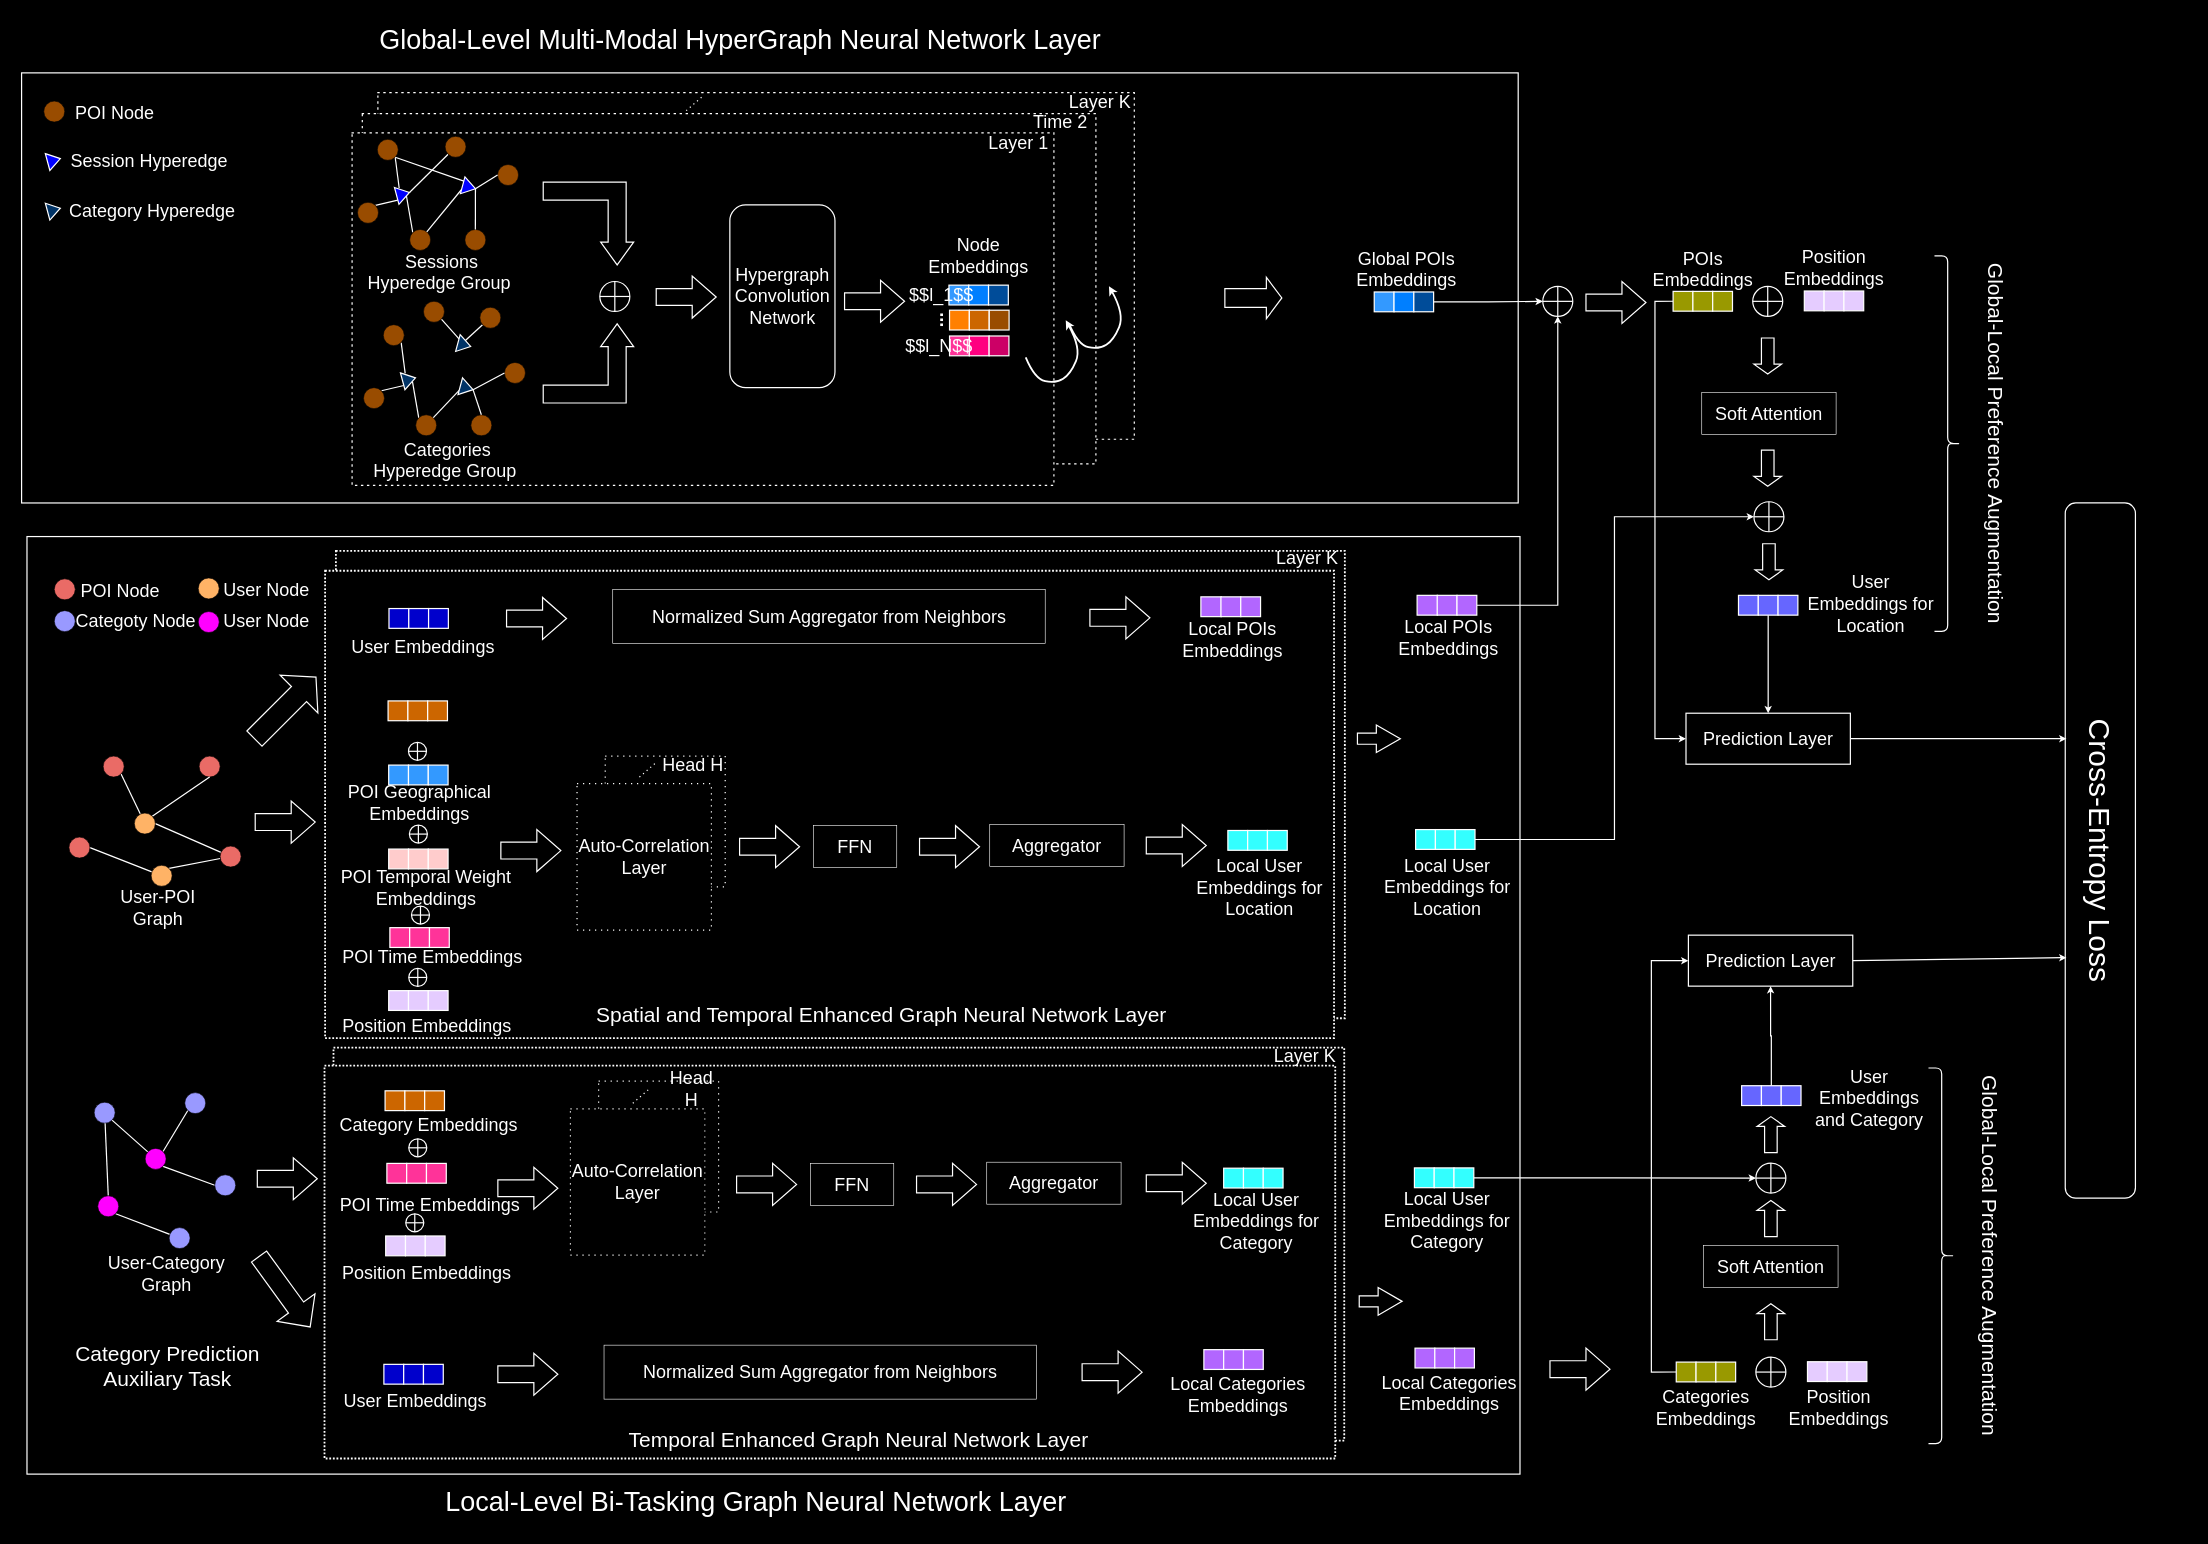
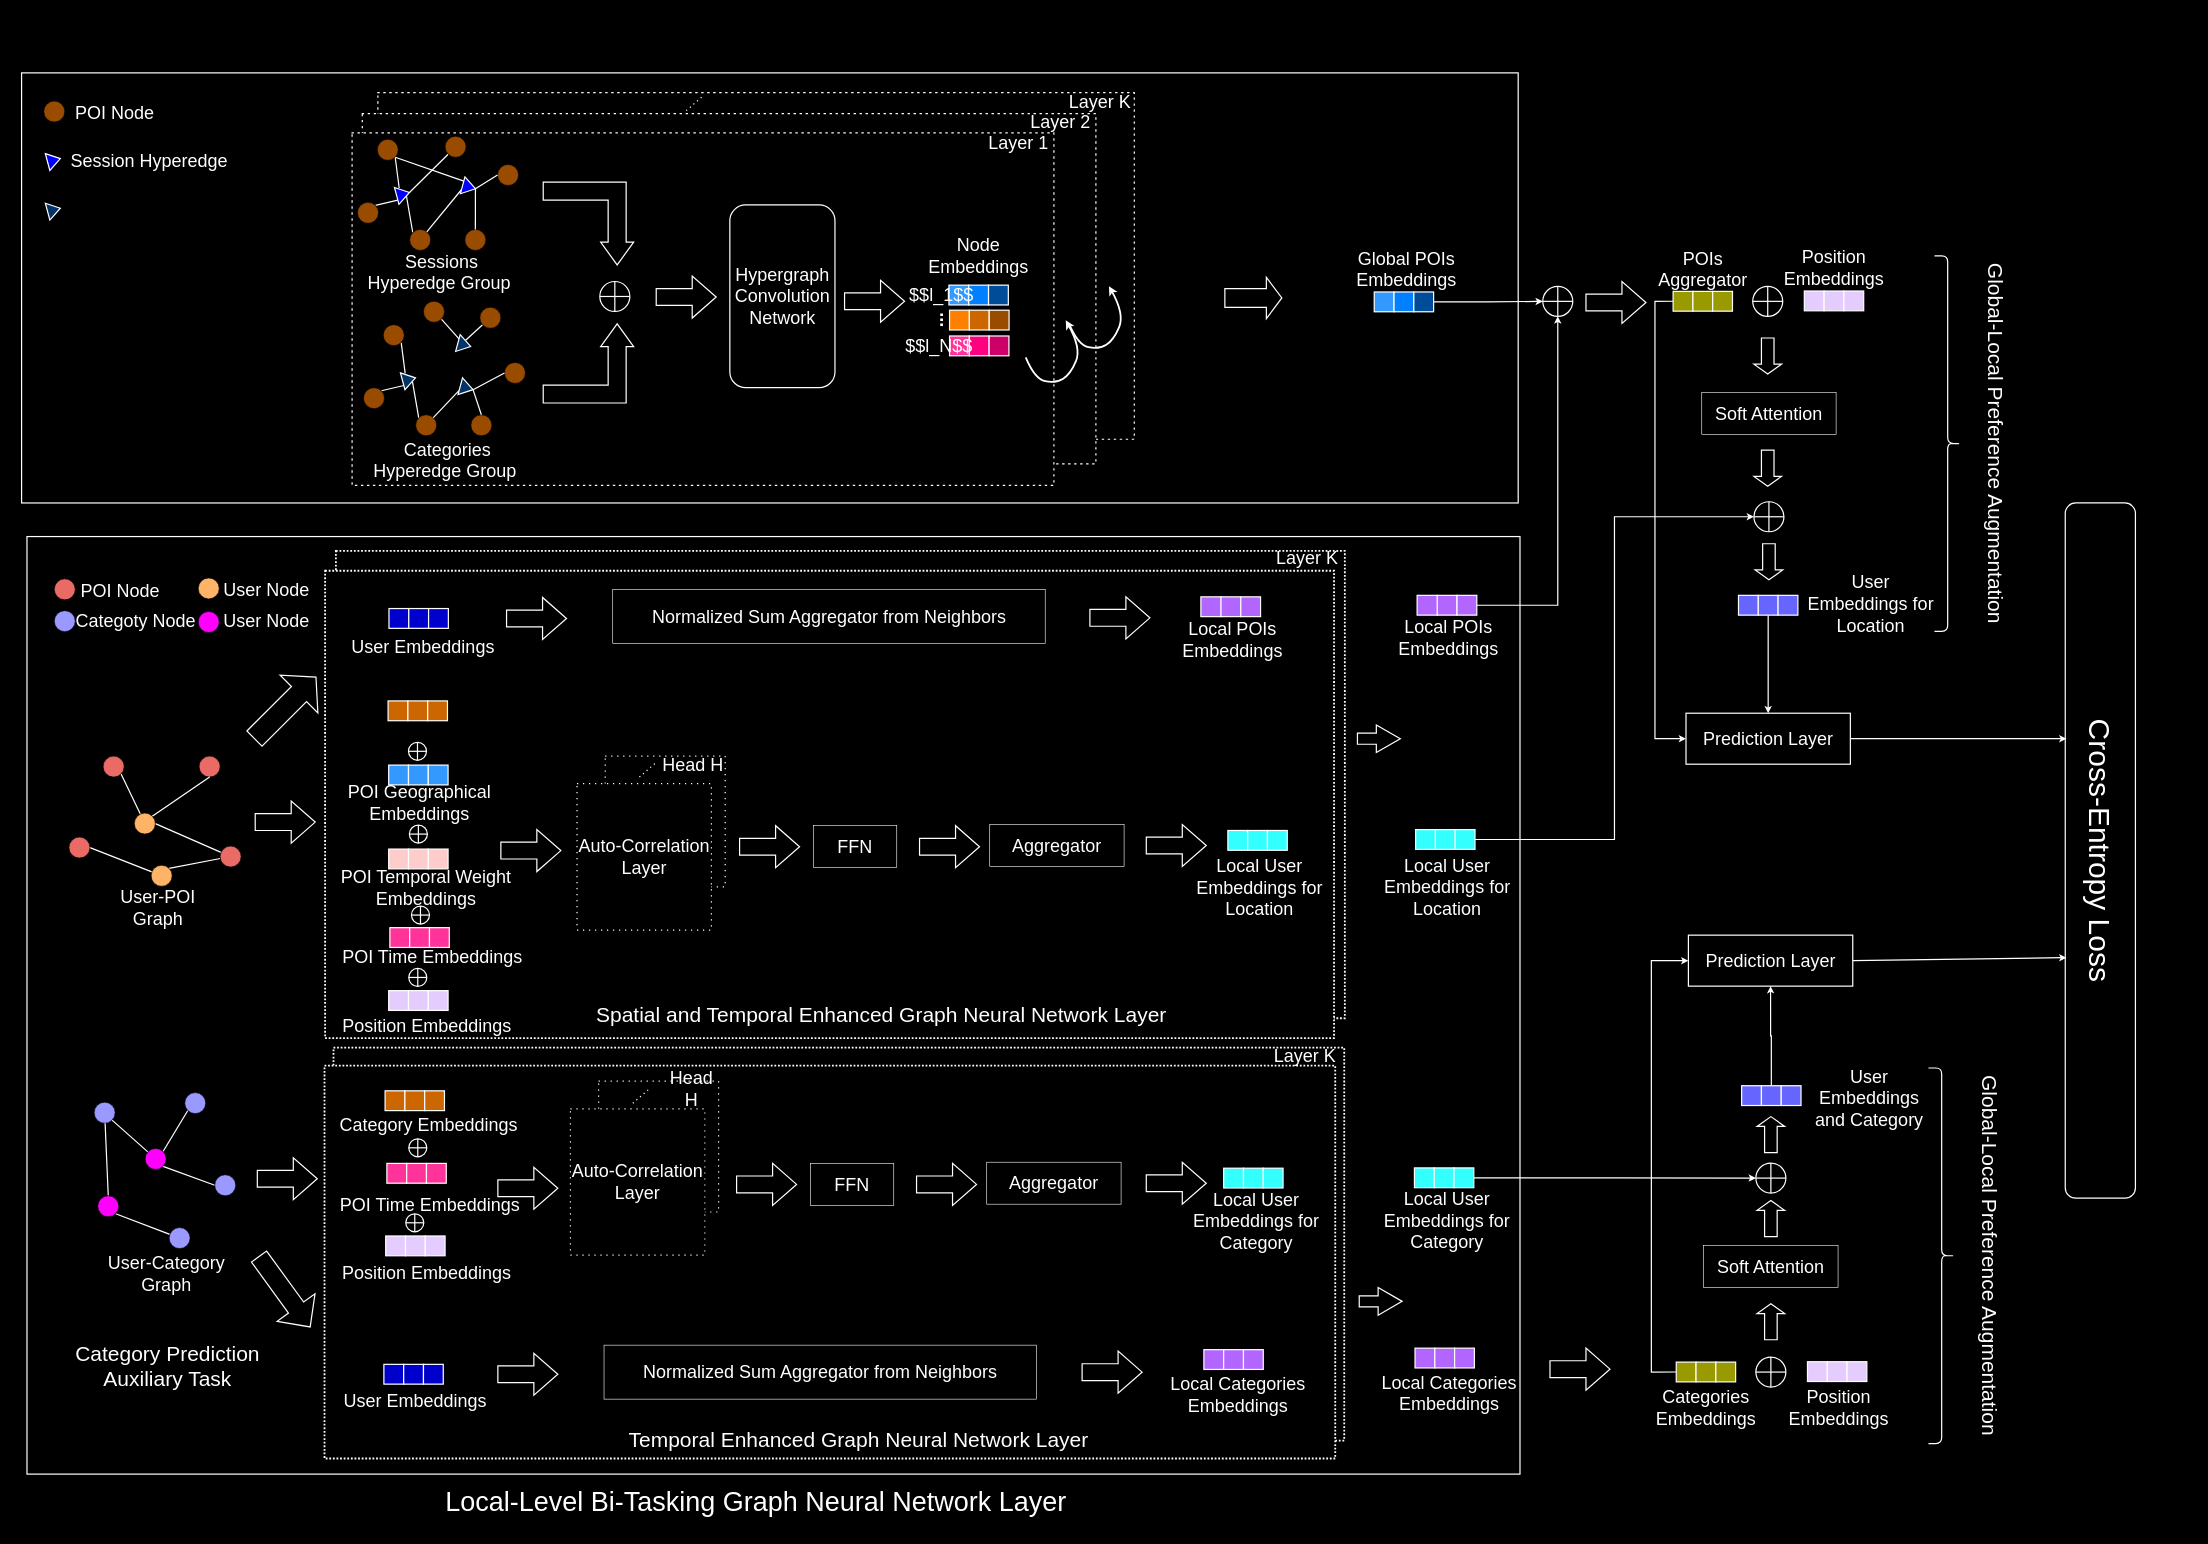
- <mxCell id="14" value="Global-Level Multi-Modal HyperGraph Neural Network Layer&amp;nbsp;" style="text;html=1;strokeColor=none;fillColor=none;align=center;verticalAlign=middle;whiteSpace=wrap;rounded=0;fontColor=#FFFFFF;fontSize=45;" parent="1" vertex="1"><mxGeometry x="598" y="35" width="1283" height="61" as="geometry" /></mxCell>
- <mxCell id="33" value="Time 2" style="text;html=1;strokeColor=none;fillColor=none;align=center;verticalAlign=middle;whiteSpace=wrap;rounded=0;fontColor=#FFFFFF;fontSize=30;" parent="1" vertex="1"><mxGeometry x="1713" y="186.75" width="108" height="33.25" as="geometry" /></mxCell>
+ <mxCell id="33" value="Layer 2" style="text;html=1;strokeColor=none;fillColor=none;align=center;verticalAlign=middle;whiteSpace=wrap;rounded=0;fontColor=#FFFFFF;fontSize=30;" parent="1" vertex="1"><mxGeometry x="1713" y="186.75" width="108" height="33.25" as="geometry" /></mxCell>
- <mxCell id="96" value="Category Hyperedge" style="text;html=1;strokeColor=none;fillColor=none;align=center;verticalAlign=middle;whiteSpace=wrap;rounded=0;fontColor=#FFFFFF;fontSize=30;" parent="1" vertex="1"><mxGeometry x="111" y="332" width="284" height="37" as="geometry" /></mxCell>
- <mxCell id="213" value="POIs Embeddings" style="text;html=1;strokeColor=none;fillColor=none;align=center;verticalAlign=middle;whiteSpace=wrap;rounded=0;fontColor=#FFFFFF;fontSize=30;" parent="1" vertex="1"><mxGeometry x="2764" y="421.88" width="147.5" height="53" as="geometry" /></mxCell>
+ <mxCell id="213" value="POIs Aggregator" style="text;html=1;strokeColor=none;fillColor=none;align=center;verticalAlign=middle;whiteSpace=wrap;rounded=0;fontColor=#FFFFFF;fontSize=30;" parent="1" vertex="1"><mxGeometry x="2764" y="421.88" width="147.5" height="53" as="geometry" /></mxCell>
